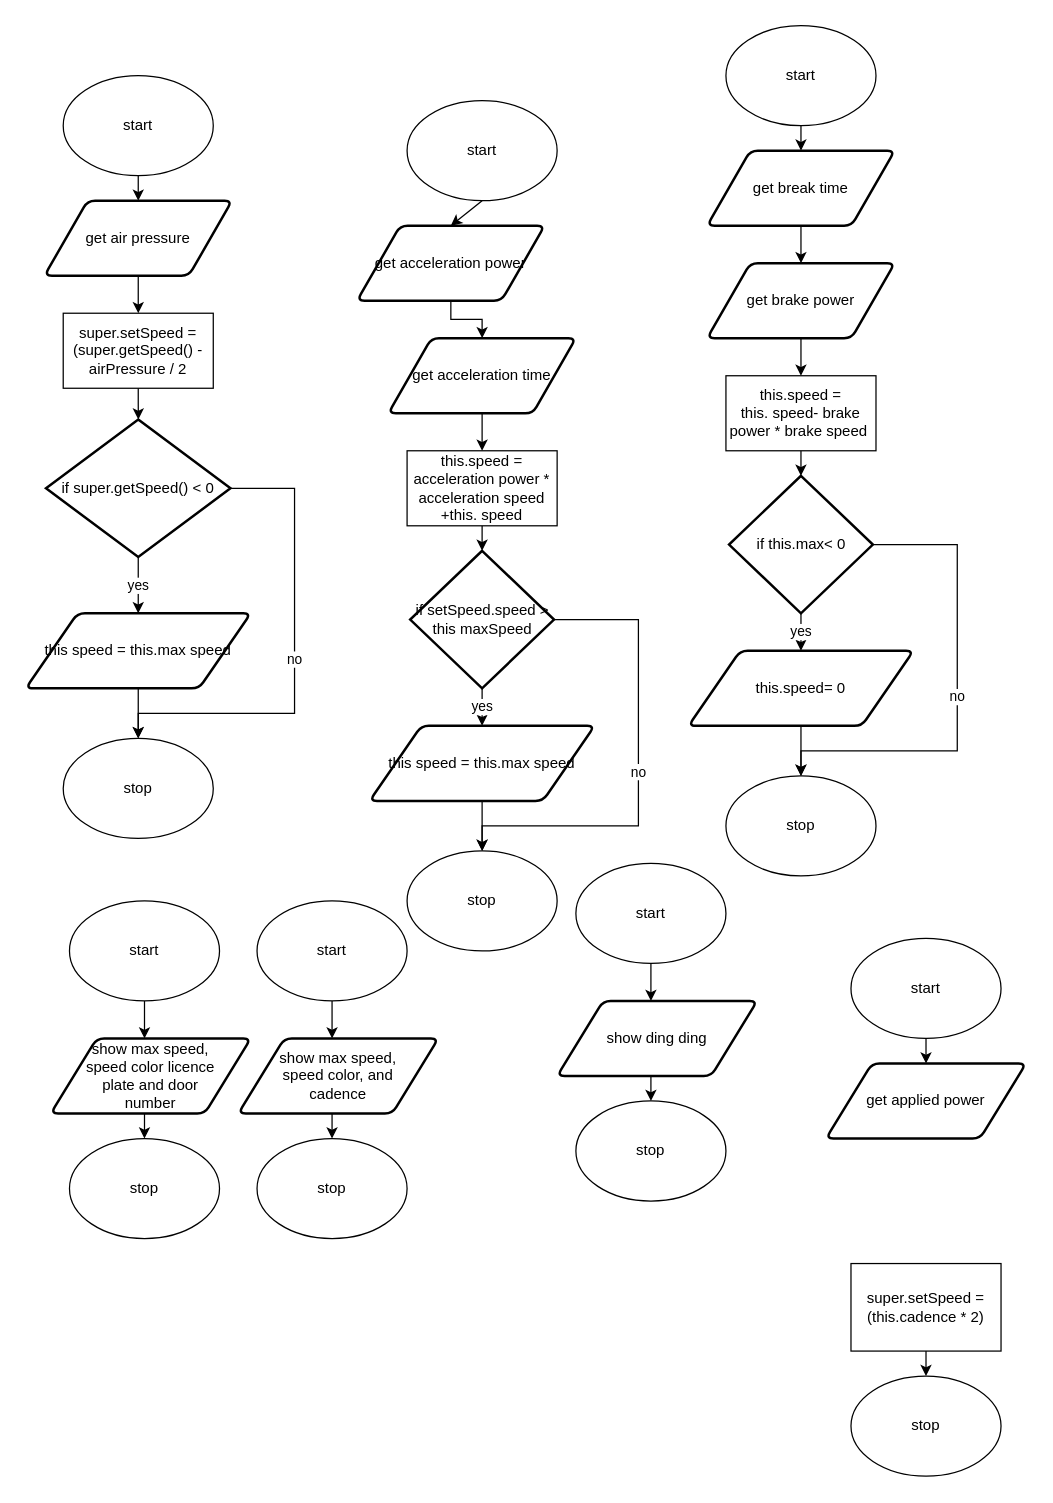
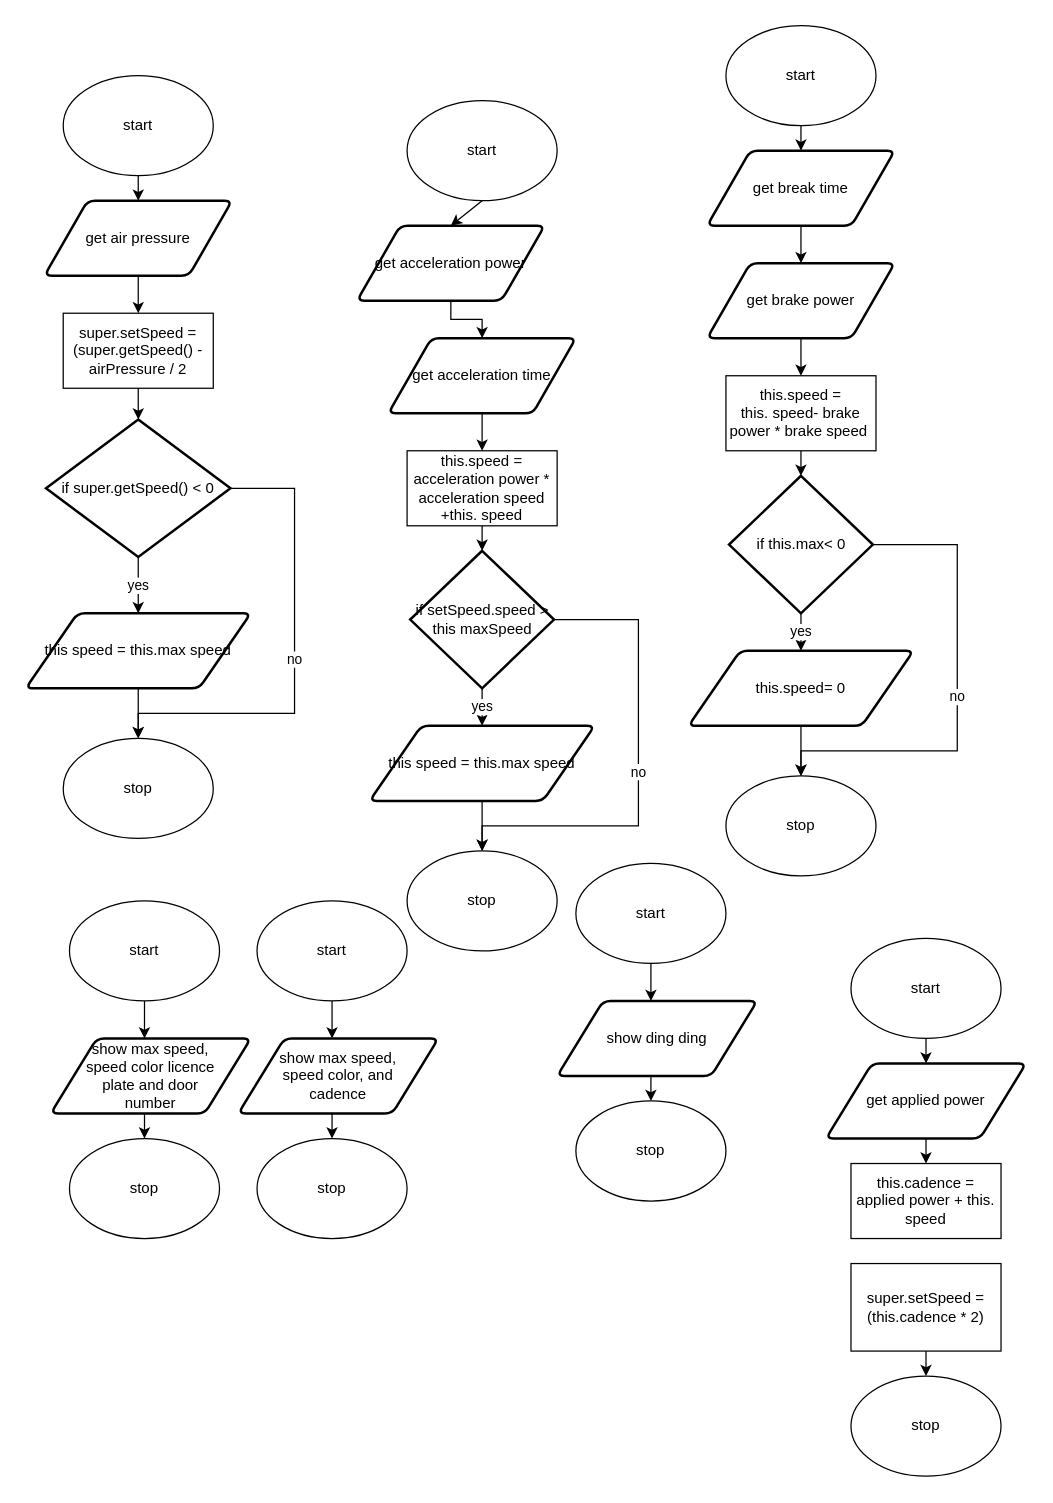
+ <mxCell id="60" style="edgeStyle=none;html=1;exitX=0.5;exitY=1;exitDx=0;exitDy=0;entryX=0.5;entryY=0;entryDx=0;entryDy=0;" edge="1" parent="1" source="61" target="67"><mxGeometry relative="1" as="geometry" /></mxCell>
+ <mxCell id="67" value="this.cadence = applied power + this. speed" style="rounded=0;whiteSpace=wrap;html=1;" vertex="1" parent="1"><mxGeometry x="680" y="930" width="120" height="60" as="geometry" /></mxCell>
